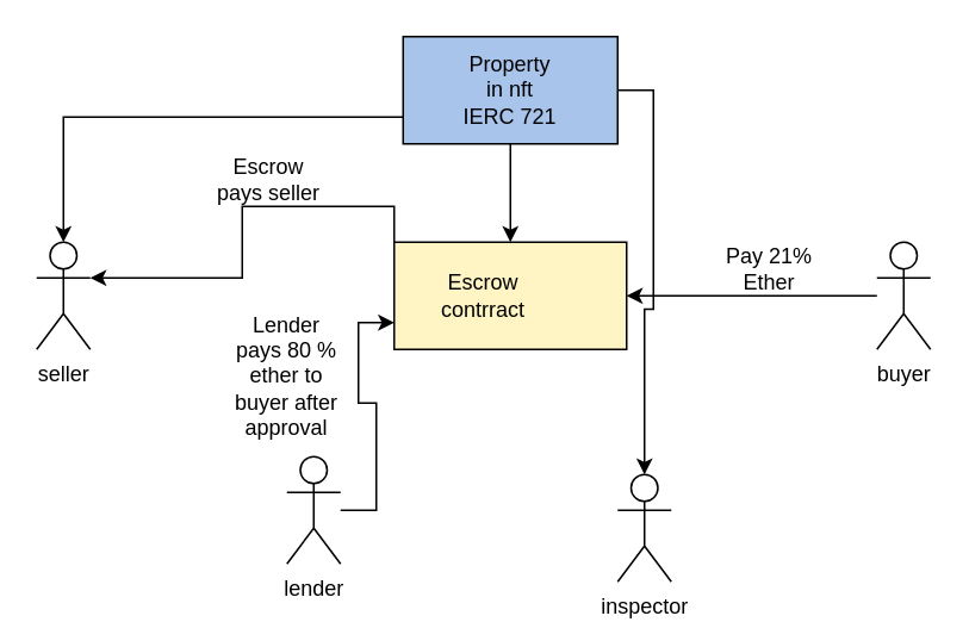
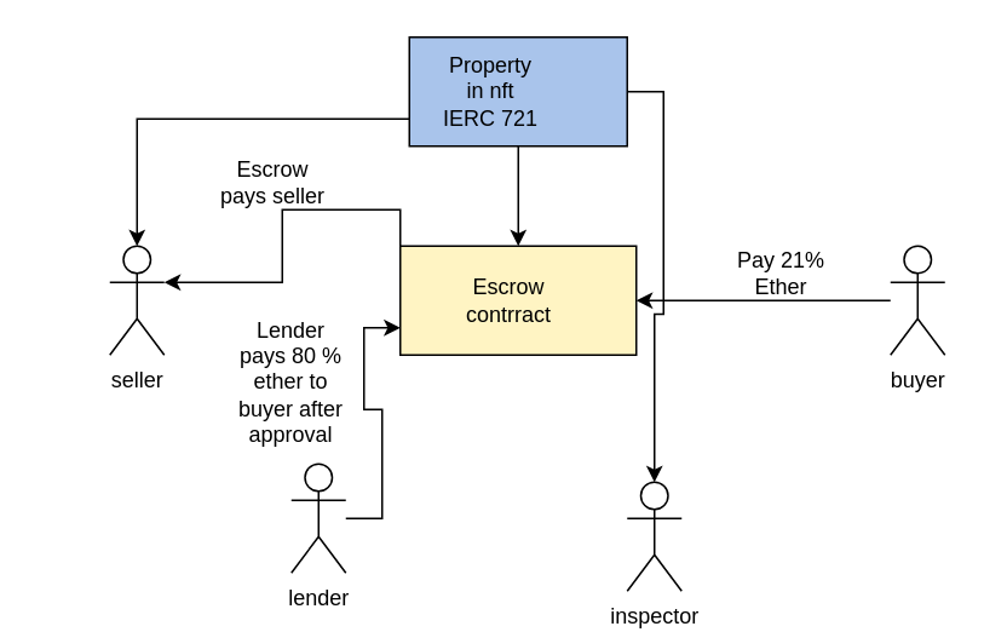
- <mxCell id="15" value="Property in nft IERC 721" style="text;html=1;strokeColor=none;fillColor=none;align=center;verticalAlign=middle;whiteSpace=wrap;rounded=0;" vertex="1" parent="1"><mxGeometry x="255" y="35" width="60" height="30" as="geometry" /></mxCell>
+ <mxCell id="15" value="Property in nft IERC 721" style="text;html=1;strokeColor=none;fillColor=none;align=center;verticalAlign=middle;whiteSpace=wrap;rounded=0;" vertex="1" parent="1"><mxGeometry x="240" y="35" width="60" height="30" as="geometry" /></mxCell>
- <mxCell id="2" value="seller" style="shape=umlActor;verticalLabelPosition=bottom;verticalAlign=top;html=1;outlineConnect=0;" vertex="1" parent="1"><mxGeometry x="20" y="135" width="30" height="60" as="geometry" /></mxCell>
+ <mxCell id="2" value="seller" style="shape=umlActor;verticalLabelPosition=bottom;verticalAlign=top;html=1;outlineConnect=0;" vertex="1" parent="1"><mxGeometry x="60" y="135" width="30" height="60" as="geometry" /></mxCell>
- <mxCell id="10" value="Escrow contrract" style="text;html=1;strokeColor=none;fillColor=none;align=center;verticalAlign=middle;whiteSpace=wrap;rounded=0;" vertex="1" parent="1"><mxGeometry x="240" y="150" width="60" height="30" as="geometry" /></mxCell>
+ <mxCell id="10" value="Escrow contrract" style="text;html=1;strokeColor=none;fillColor=none;align=center;verticalAlign=middle;whiteSpace=wrap;rounded=0;" vertex="1" parent="1"><mxGeometry x="250" y="150" width="60" height="30" as="geometry" /></mxCell>
